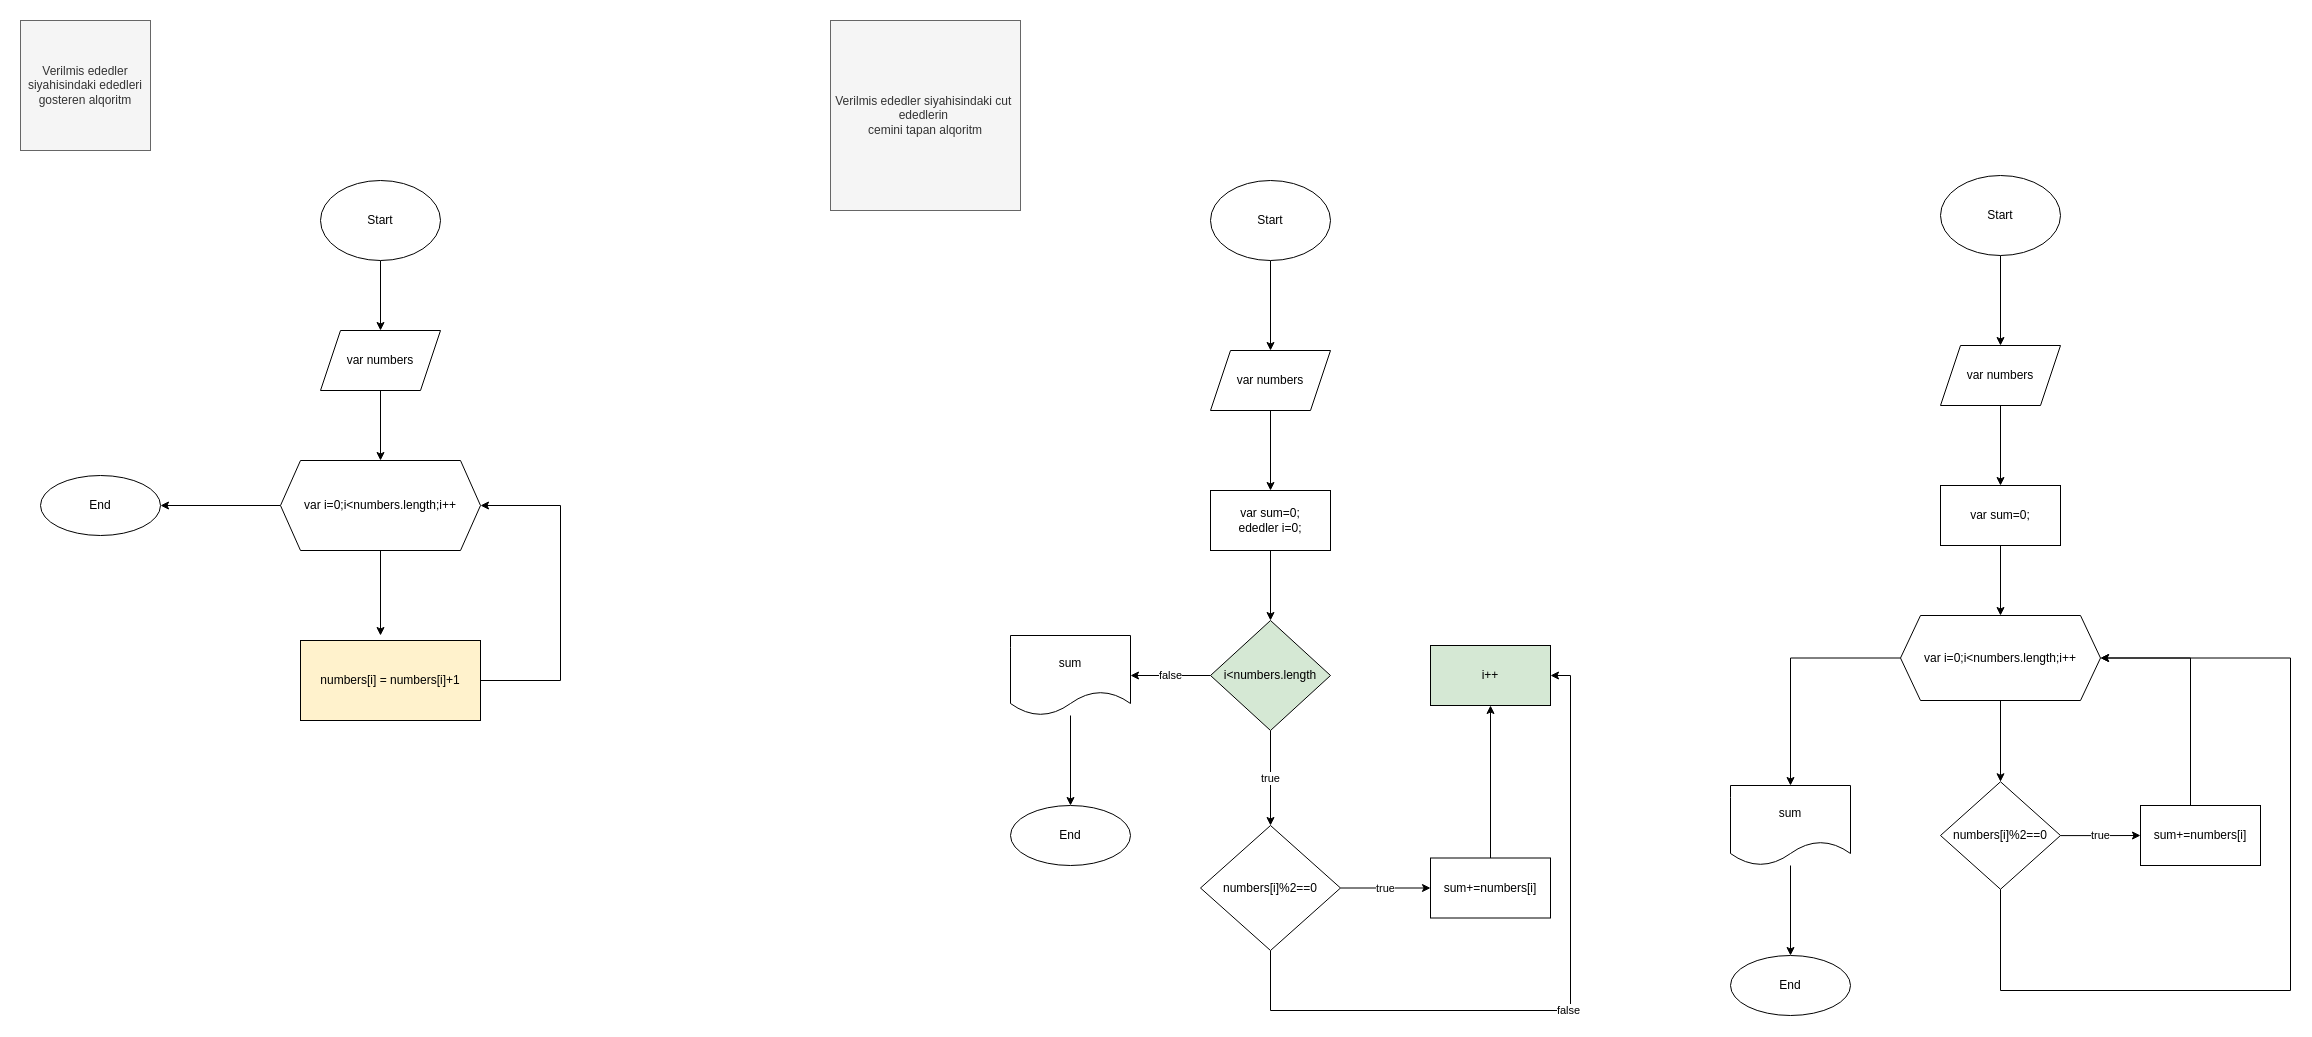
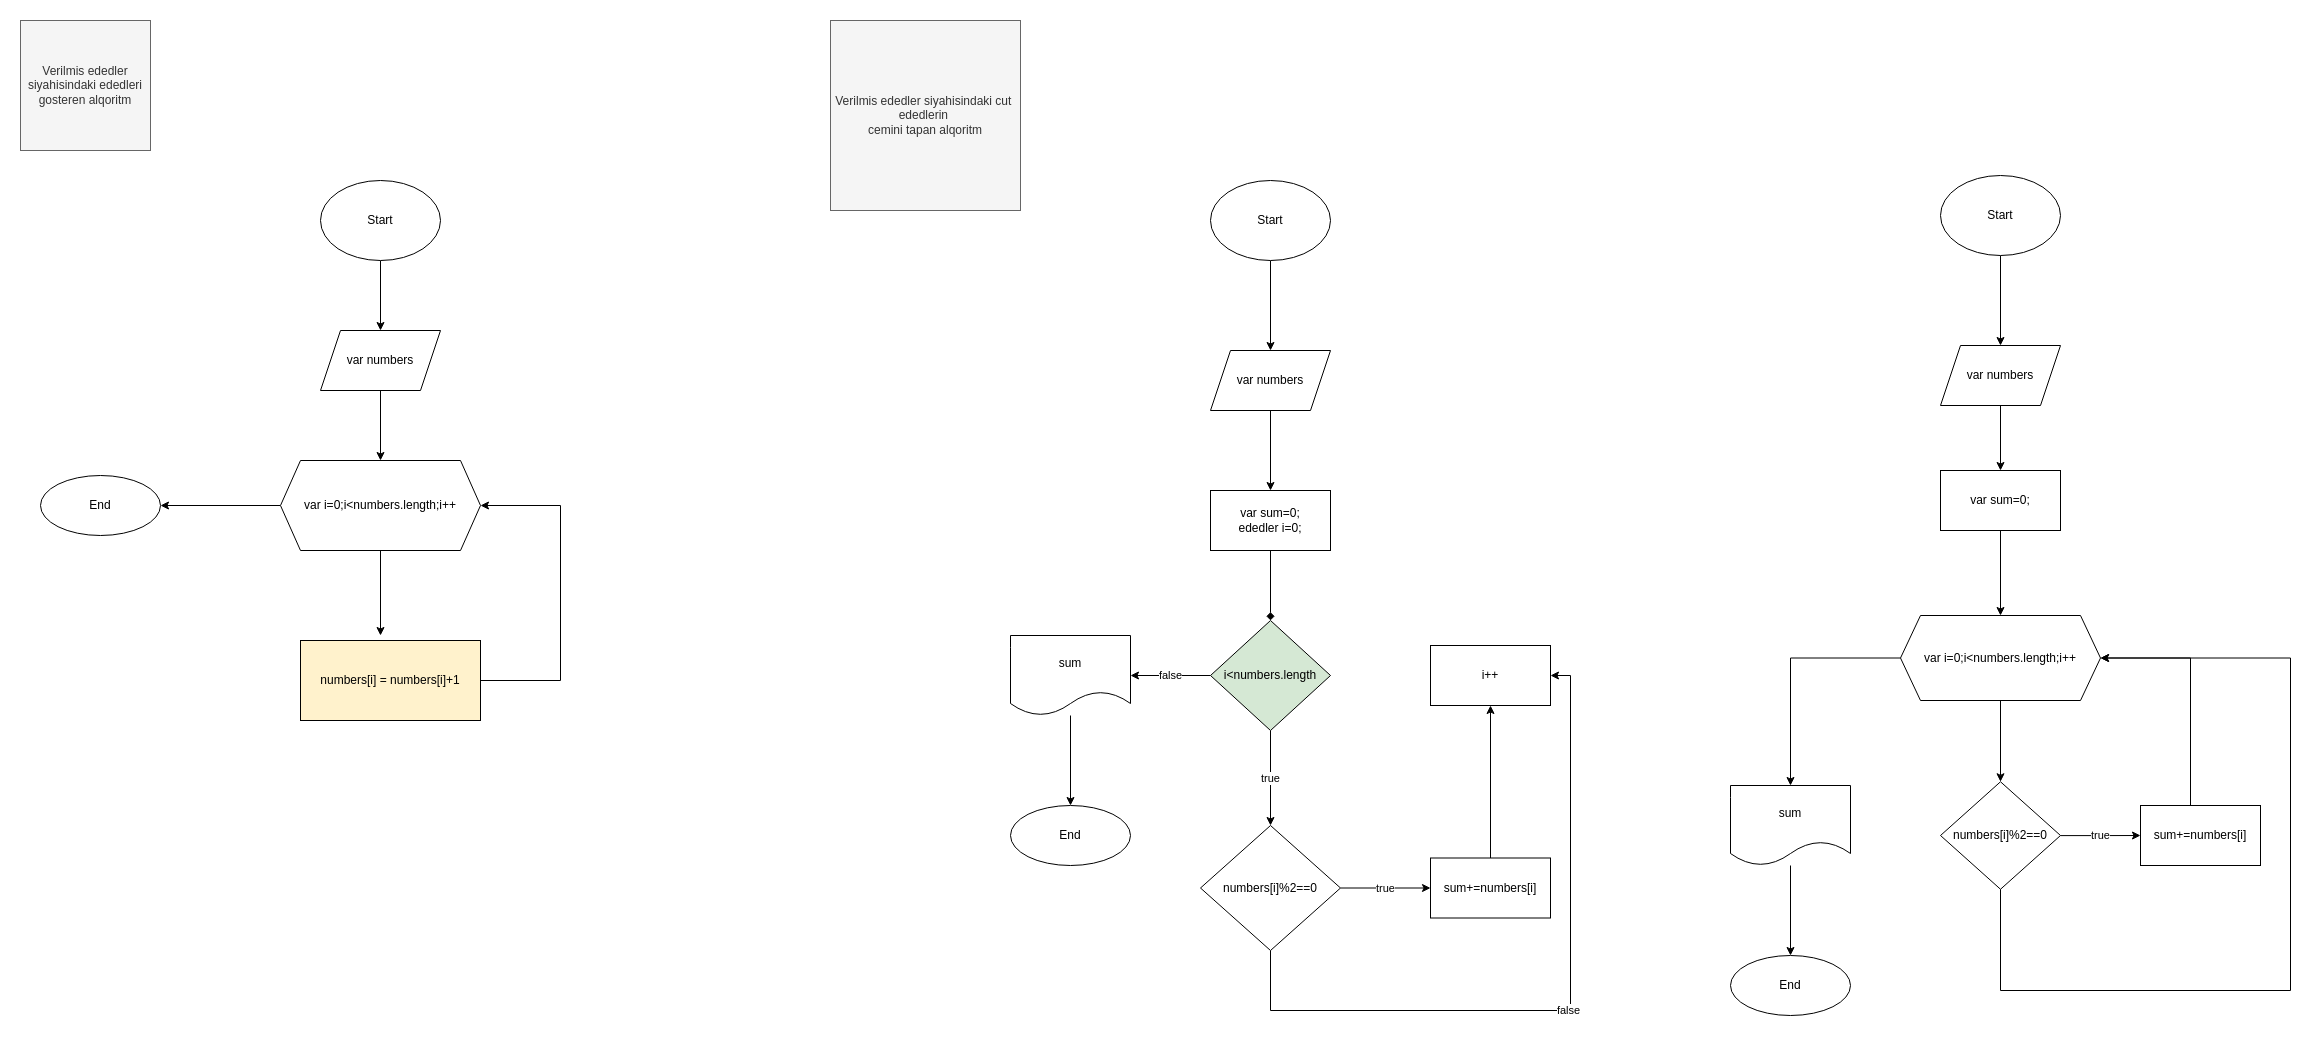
- <mxCell id="37" value="var sum=0;" style="whiteSpace=wrap;html=1;" vertex="1" parent="1"><mxGeometry x="1940" y="485" width="120" height="60" as="geometry" /></mxCell>
+ <mxCell id="37" value="var sum=0;" style="whiteSpace=wrap;html=1;" vertex="1" parent="1"><mxGeometry x="1940" y="470" width="120" height="60" as="geometry" /></mxCell>
- <mxCell id="18" value="" style="edgeStyle=orthogonalEdgeStyle;rounded=0;orthogonalLoop=1;jettySize=auto;html=1;" edge="1" parent="1" source="19" target="22"><mxGeometry relative="1" as="geometry" /></mxCell>
+ <mxCell id="18" value="" style="edgeStyle=orthogonalEdgeStyle;rounded=0;orthogonalLoop=1;jettySize=auto;html=1;endArrow=diamond;" edge="1" parent="1" source="19" target="22"><mxGeometry relative="1" as="geometry" /></mxCell>
- <mxCell id="28" value="i++" style="whiteSpace=wrap;html=1;fillColor=#d5e8d4;" vertex="1" parent="1"><mxGeometry x="1430" y="645" width="120" height="60" as="geometry" /></mxCell>
+ <mxCell id="28" value="i++" style="whiteSpace=wrap;html=1;" vertex="1" parent="1"><mxGeometry x="1430" y="645" width="120" height="60" as="geometry" /></mxCell>
